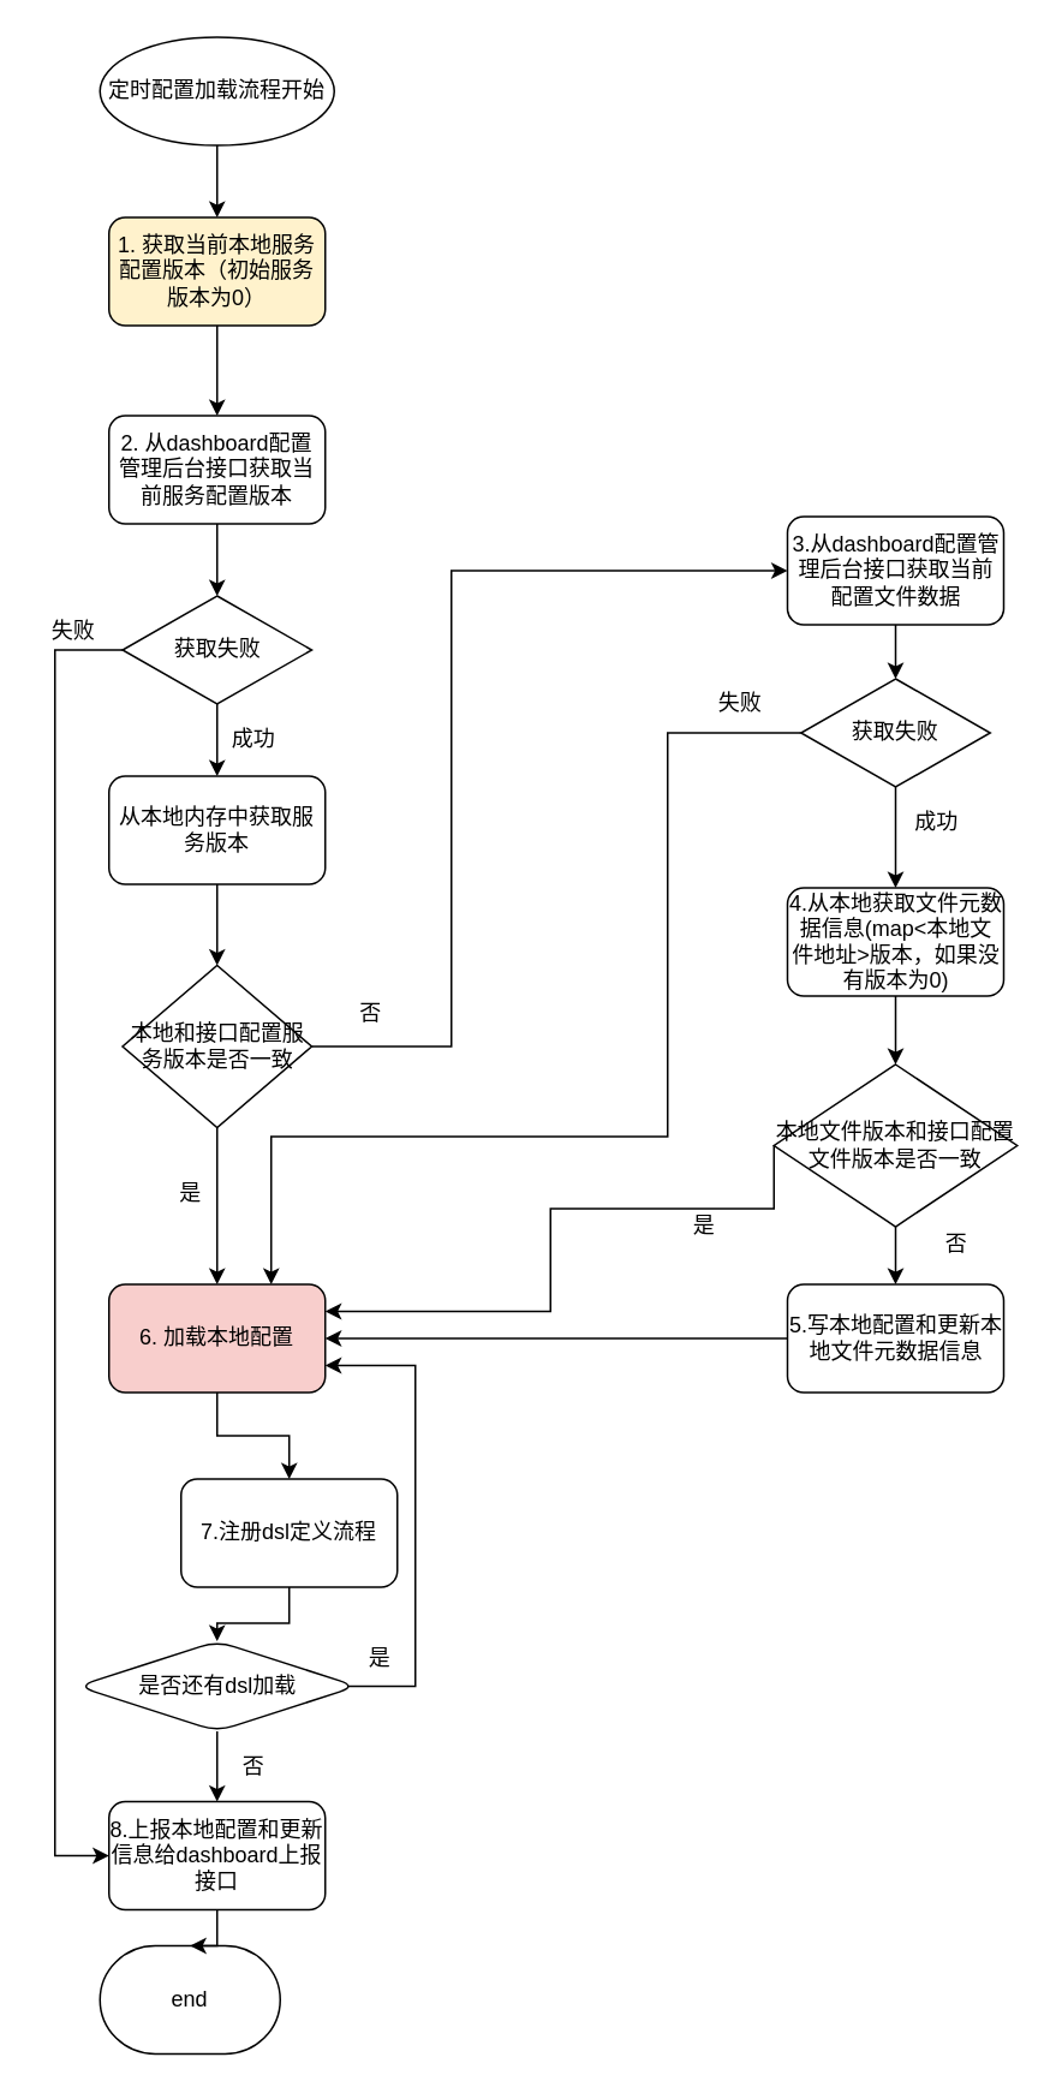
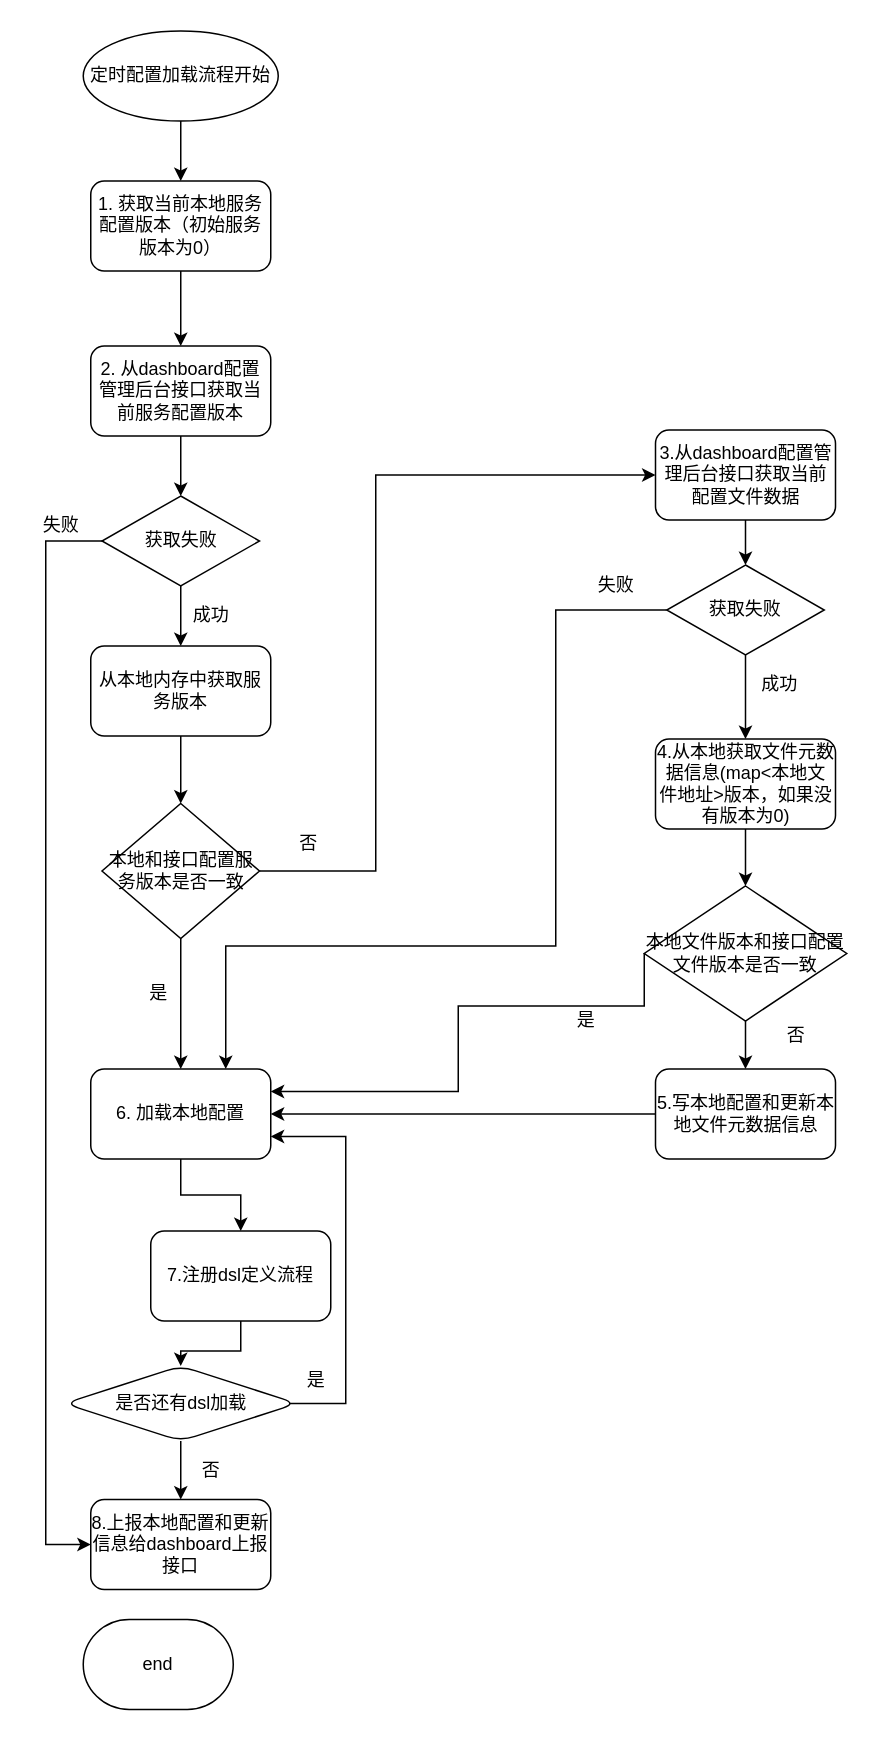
- <mxCell id="3" value="1. 获取当前本地服务配置版本（初始服务版本为0）" style="rounded=1;whiteSpace=wrap;html=1;fillColor=#fff2cc;" parent="1" vertex="1"><mxGeometry x="60" y="120" width="120" height="60" as="geometry" /></mxCell>
+ <mxCell id="3" value="1. 获取当前本地服务配置版本（初始服务版本为0）" style="rounded=1;whiteSpace=wrap;html=1;" parent="1" vertex="1"><mxGeometry x="60" y="120" width="120" height="60" as="geometry" /></mxCell>
- <mxCell id="28" value="&lt;span&gt;6. 加载本地配置&lt;/span&gt;" style="rounded=1;whiteSpace=wrap;html=1;strokeWidth=1;fillColor=#f8cecc;" parent="1" vertex="1"><mxGeometry x="60" y="712" width="120" height="60" as="geometry" /></mxCell>
+ <mxCell id="28" value="&lt;span&gt;6. 加载本地配置&lt;/span&gt;" style="rounded=1;whiteSpace=wrap;html=1;strokeWidth=1;" parent="1" vertex="1"><mxGeometry x="60" y="712" width="120" height="60" as="geometry" /></mxCell>
- <mxCell id="35" value="" style="edgeStyle=orthogonalEdgeStyle;rounded=0;orthogonalLoop=1;jettySize=auto;html=1;" parent="1" source="36" target="13" edge="1"><mxGeometry relative="1" as="geometry" /></mxCell>
